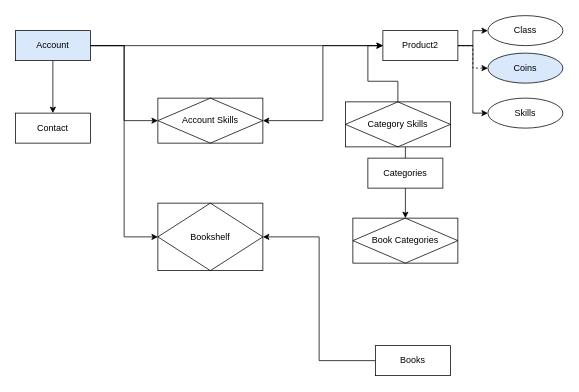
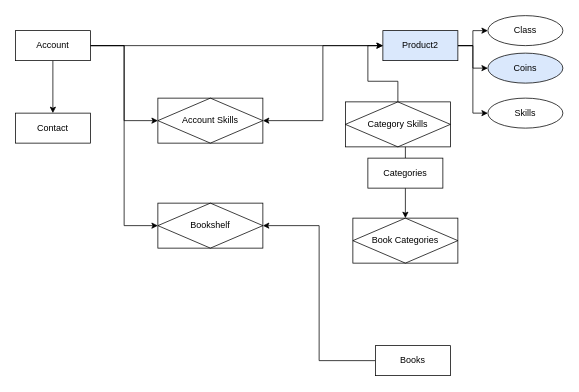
- <mxCell id="6" value="Account" style="whiteSpace=wrap;html=1;align=center;fillColor=#dae8fc;" vertex="1" parent="1"><mxGeometry x="20" y="40" width="100" height="40" as="geometry" /></mxCell>
+ <mxCell id="6" value="Account" style="whiteSpace=wrap;html=1;align=center;" vertex="1" parent="1"><mxGeometry x="20" y="40" width="100" height="40" as="geometry" /></mxCell>
- <mxCell id="12" value="Product2" style="whiteSpace=wrap;html=1;align=center;" vertex="1" parent="1"><mxGeometry x="510" y="40" width="100" height="40" as="geometry" /></mxCell>
+ <mxCell id="12" value="Product2" style="whiteSpace=wrap;html=1;align=center;fillColor=#dae8fc;" vertex="1" parent="1"><mxGeometry x="510" y="40" width="100" height="40" as="geometry" /></mxCell>
- <mxCell id="9" style="edgeStyle=orthogonalEdgeStyle;rounded=0;orthogonalLoop=1;jettySize=auto;html=1;entryX=0;entryY=0.5;entryDx=0;entryDy=0;dashed=1;" edge="1" parent="1" source="12" target="14"><mxGeometry relative="1" as="geometry" /></mxCell>
+ <mxCell id="9" style="edgeStyle=orthogonalEdgeStyle;rounded=0;orthogonalLoop=1;jettySize=auto;html=1;entryX=0;entryY=0.5;entryDx=0;entryDy=0;" edge="1" parent="1" source="12" target="14"><mxGeometry relative="1" as="geometry" /></mxCell>
- <mxCell id="17" value="Bookshelf" style="shape=associativeEntity;whiteSpace=wrap;html=1;align=center;" vertex="1" parent="1"><mxGeometry x="210" y="270" width="140" height="90" as="geometry" /></mxCell>
+ <mxCell id="17" value="Bookshelf" style="shape=associativeEntity;whiteSpace=wrap;html=1;align=center;" vertex="1" parent="1"><mxGeometry x="210" y="270" width="140" height="60" as="geometry" /></mxCell>
